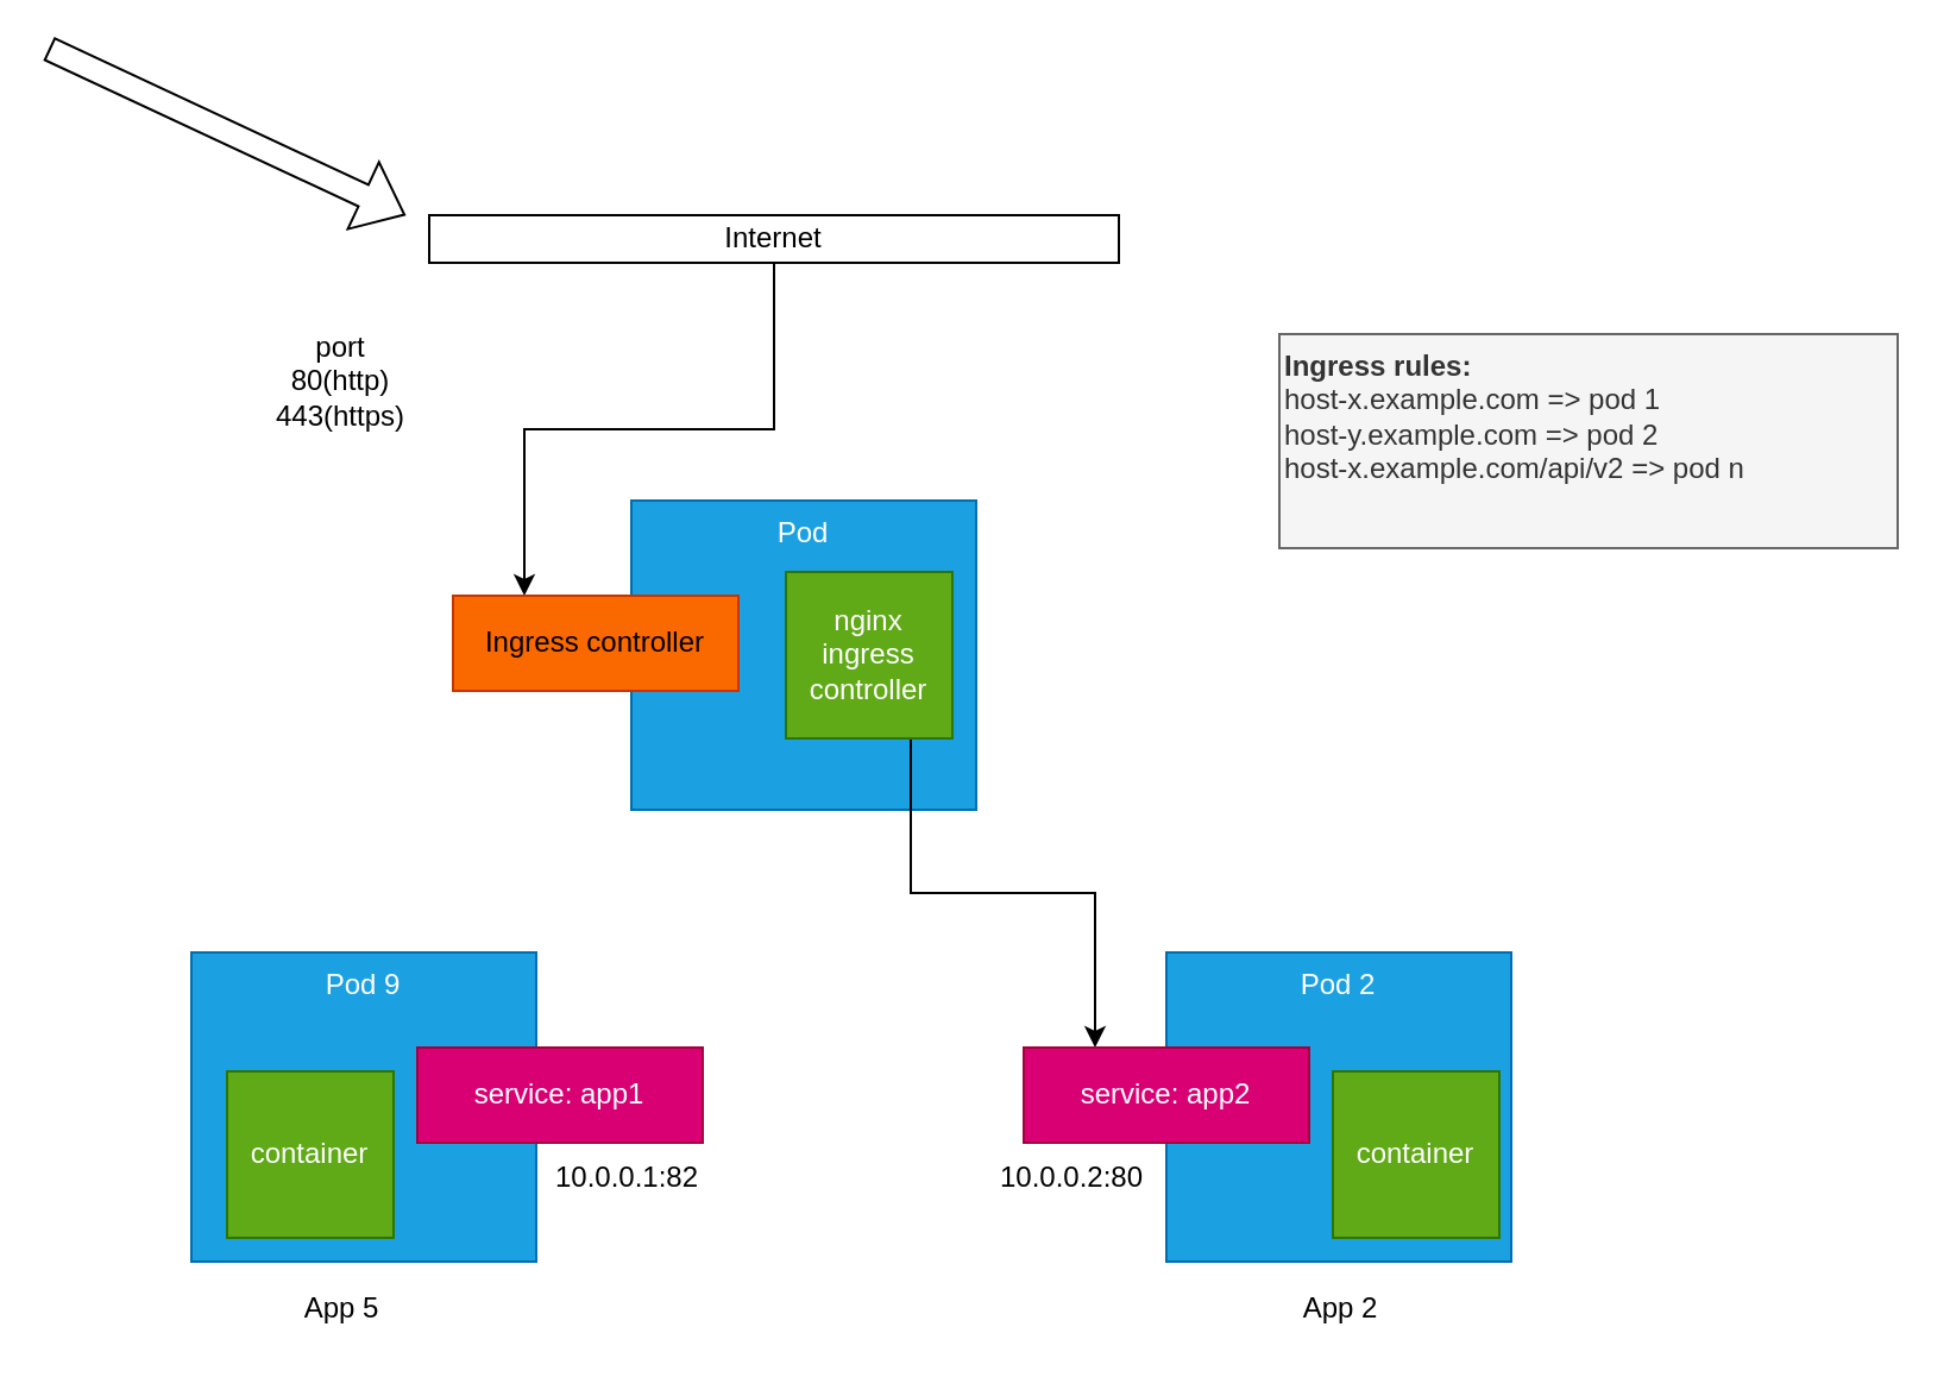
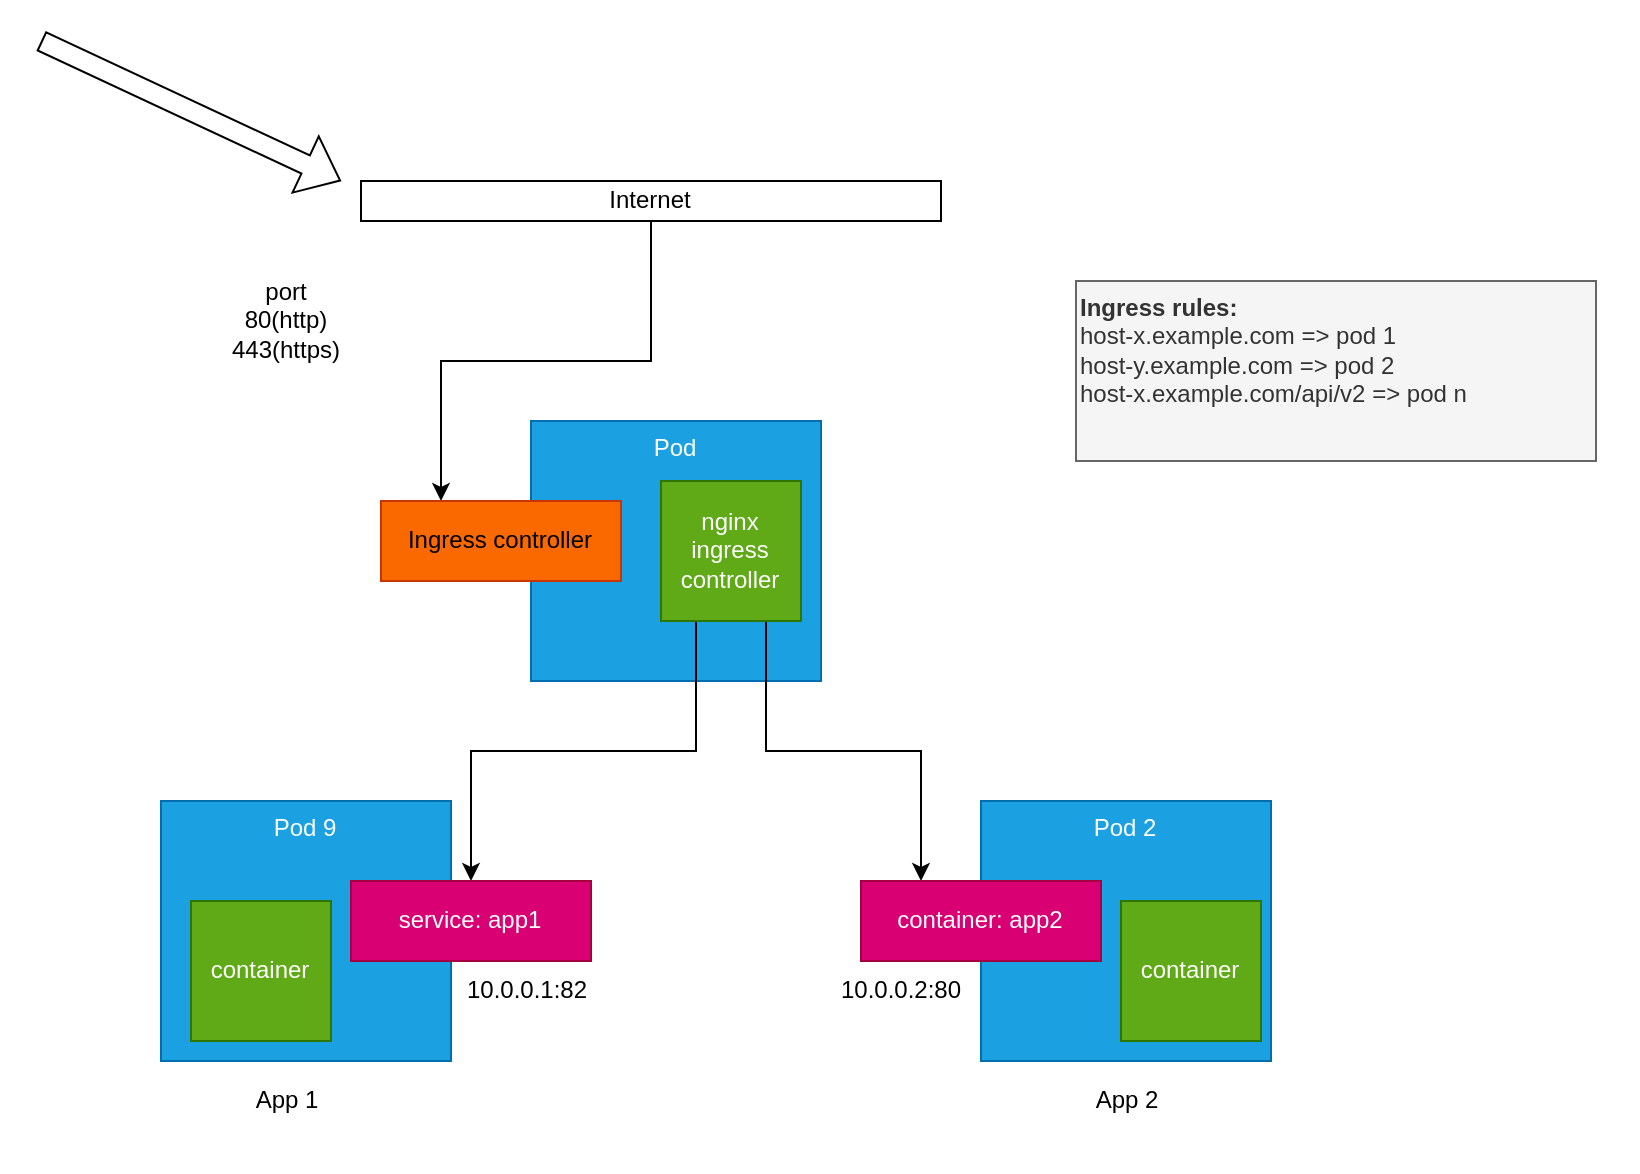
+ <mxCell id="5" style="edgeStyle=orthogonalEdgeStyle;rounded=0;orthogonalLoop=1;jettySize=auto;html=1;exitX=0.25;exitY=1;exitDx=0;exitDy=0;entryX=0.5;entryY=0;entryDx=0;entryDy=0;" edge="1" parent="1" source="7" target="16"><mxGeometry relative="1" as="geometry" /></mxCell>
- <mxCell id="11" value="service: app2" style="rounded=0;whiteSpace=wrap;html=1;fillColor=#d80073;fontColor=#ffffff;strokeColor=#A50040;" vertex="1" parent="1"><mxGeometry x="430" y="440" width="120" height="40" as="geometry" /></mxCell>
+ <mxCell id="11" value="container: app2" style="rounded=0;whiteSpace=wrap;html=1;fillColor=#d80073;fontColor=#ffffff;strokeColor=#A50040;" vertex="1" parent="1"><mxGeometry x="430" y="440" width="120" height="40" as="geometry" /></mxCell>
- <mxCell id="17" value="App 5" style="text;html=1;align=center;verticalAlign=middle;resizable=0;points=[];autosize=1;strokeColor=none;fillColor=none;" vertex="1" parent="1"><mxGeometry x="117.5" y="535" width="50" height="30" as="geometry" /></mxCell>
+ <mxCell id="17" value="App 1" style="text;html=1;align=center;verticalAlign=middle;resizable=0;points=[];autosize=1;strokeColor=none;fillColor=none;" vertex="1" parent="1"><mxGeometry x="117.5" y="535" width="50" height="30" as="geometry" /></mxCell>
